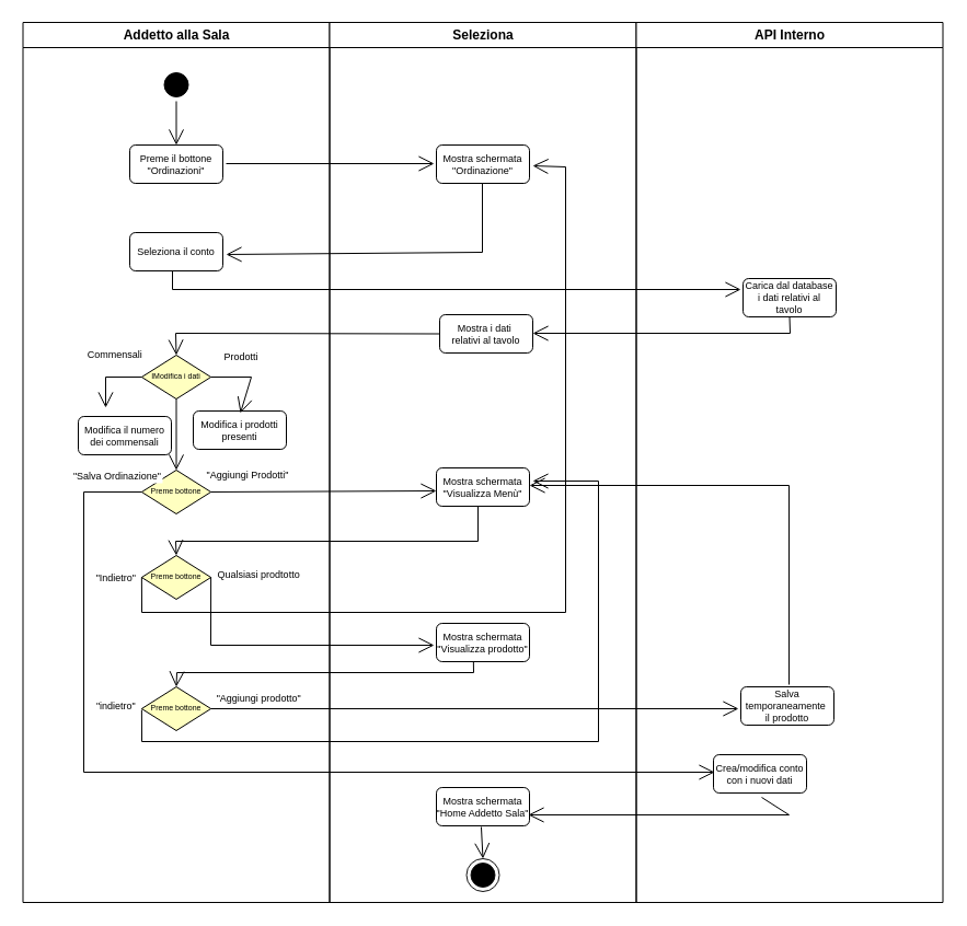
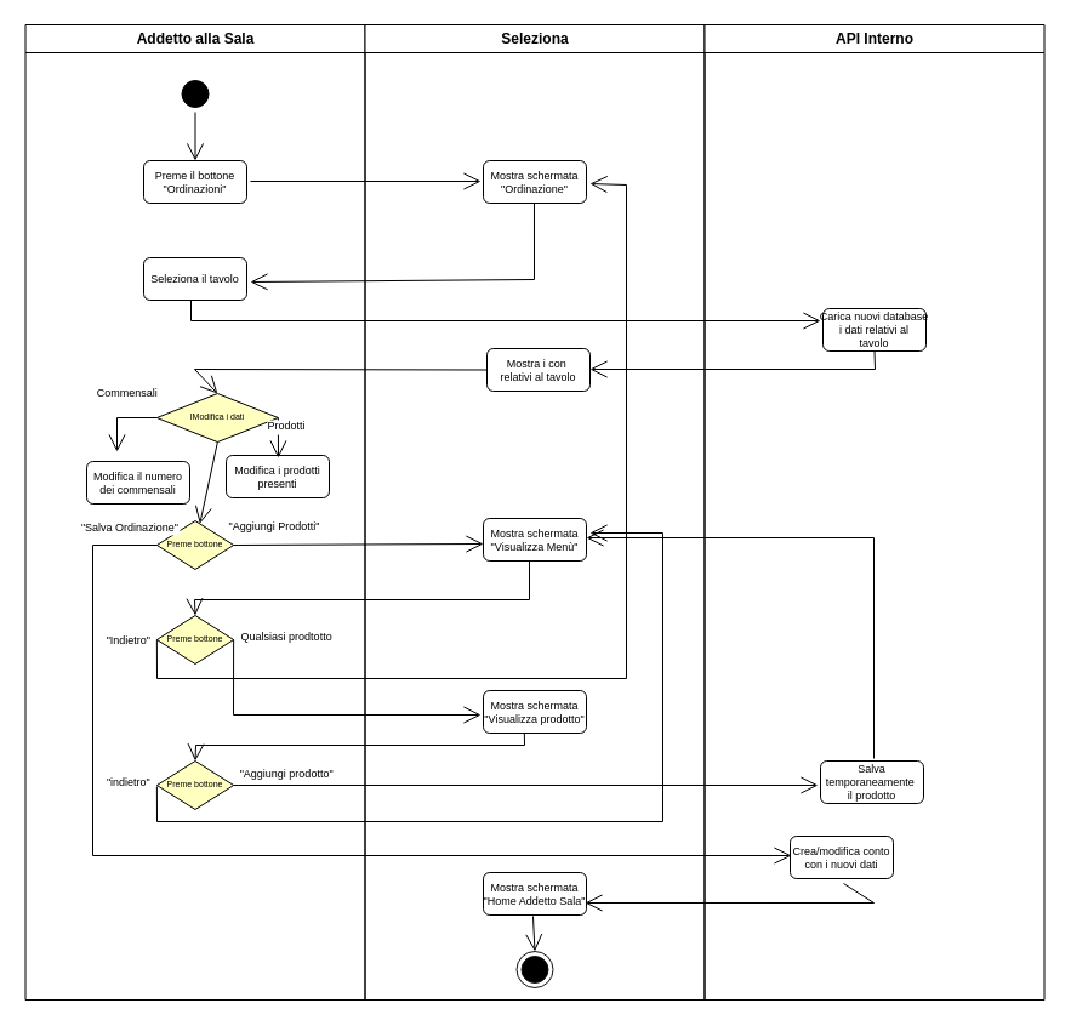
- <mxCell id="7" value="Seleziona il conto" style="strokeColor=#000000;fontSize=9;rounded=1;" parent="2" vertex="1"><mxGeometry x="97.5" y="192" width="85" height="35" as="geometry" /></mxCell>
+ <mxCell id="7" value="Seleziona il tavolo" style="strokeColor=#000000;fontSize=9;rounded=1;" parent="2" vertex="1"><mxGeometry x="97.5" y="192" width="85" height="35" as="geometry" /></mxCell>
- <mxCell id="30" value="Carica dal database&#10;i dati relativi al&#10;tavolo" style="strokeColor=#000000;fontSize=9;rounded=1;" parent="27" vertex="1"><mxGeometry x="97.5" y="234" width="85" height="35" as="geometry" /></mxCell>
+ <mxCell id="30" value="Carica nuovi database&#10;i dati relativi al&#10;tavolo" style="strokeColor=#000000;fontSize=9;rounded=1;" parent="27" vertex="1"><mxGeometry x="97.5" y="234" width="85" height="35" as="geometry" /></mxCell>
- <mxCell id="21" value="Mostra i dati &#10;relativi al tavolo" style="strokeColor=#000000;fontSize=9;rounded=1;" parent="19" vertex="1"><mxGeometry x="100.5" y="267" width="85" height="35" as="geometry" /></mxCell>
+ <mxCell id="21" value="Mostra i con &#10;relativi al tavolo" style="strokeColor=#000000;fontSize=9;rounded=1;" parent="19" vertex="1"><mxGeometry x="100.5" y="267" width="85" height="35" as="geometry" /></mxCell>
- <mxCell id="10" value="IModifica i dati" style="rhombus;fillColor=#ffffc0;strokeColor=#000000;whiteSpace=wrap;spacing=0;fontSize=7;align=center;" parent="2" vertex="1"><mxGeometry x="108.37" y="304" width="63.25" height="40" as="geometry" /></mxCell>
+ <mxCell id="10" value="IModifica i dati" style="rhombus;fillColor=#ffffc0;strokeColor=#000000;whiteSpace=wrap;spacing=0;fontSize=7;align=center;" parent="2" vertex="1"><mxGeometry x="108.37" y="304" width="100" height="40" as="geometry" /></mxCell>
- <mxCell id="17" value="Modifica i prodotti&#10;presenti" style="strokeColor=#000000;fontSize=9;rounded=1;" parent="2" vertex="1"><mxGeometry x="155.5" y="355" width="85" height="35" as="geometry" /></mxCell>
+ <mxCell id="17" value="Modifica i prodotti&#10;presenti" style="strokeColor=#000000;fontSize=9;rounded=1;" parent="2" vertex="1"><mxGeometry x="165.5" y="355" width="85" height="35" as="geometry" /></mxCell>
